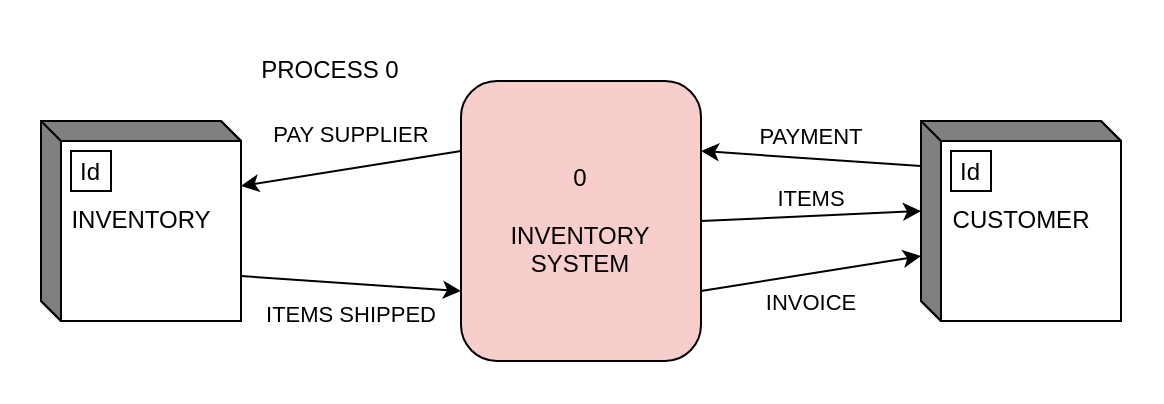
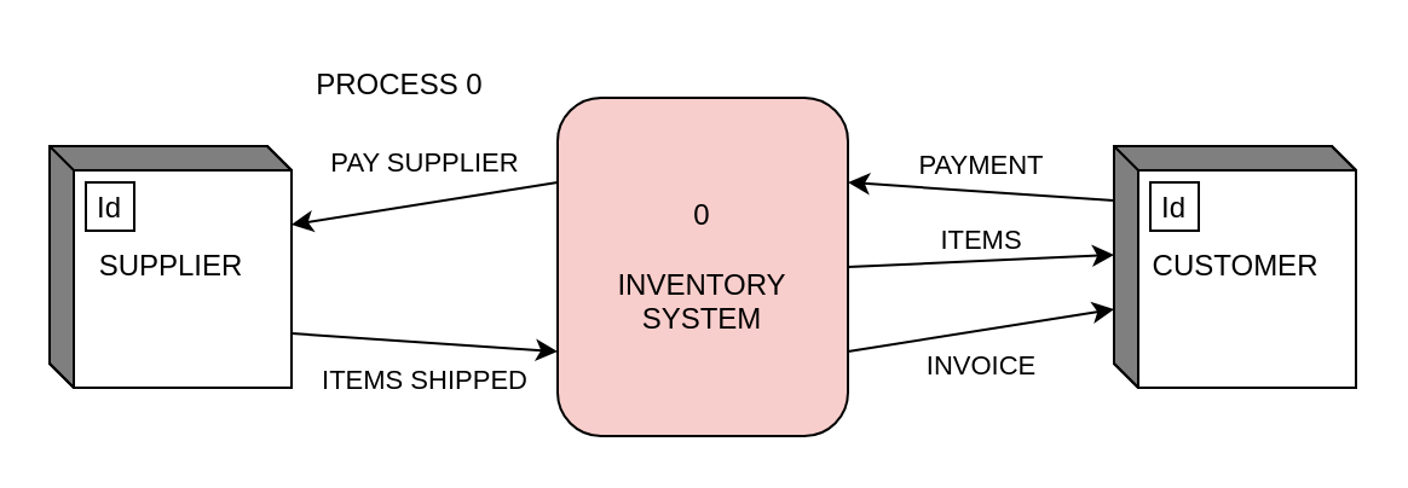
- <mxCell id="2" value="INVENTORY" style="html=1;dashed=0;whitespace=wrap;shape=mxgraph.dfd.externalEntity" parent="1" vertex="1"><mxGeometry x="20" y="60" width="100" height="100" as="geometry" /></mxCell>
+ <mxCell id="2" value="SUPPLIER" style="html=1;dashed=0;whitespace=wrap;shape=mxgraph.dfd.externalEntity" parent="1" vertex="1"><mxGeometry x="20" y="60" width="100" height="100" as="geometry" /></mxCell>
